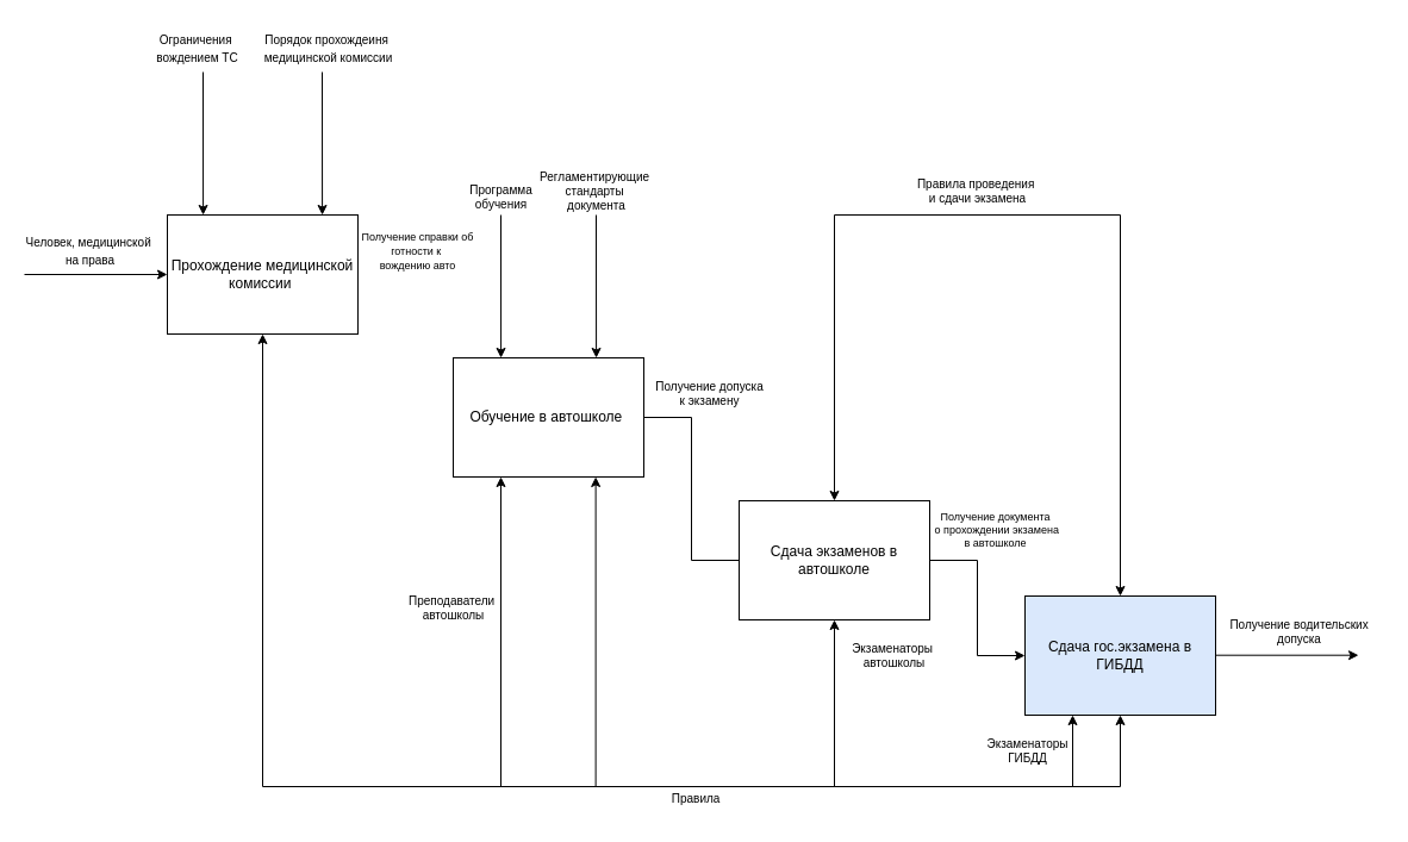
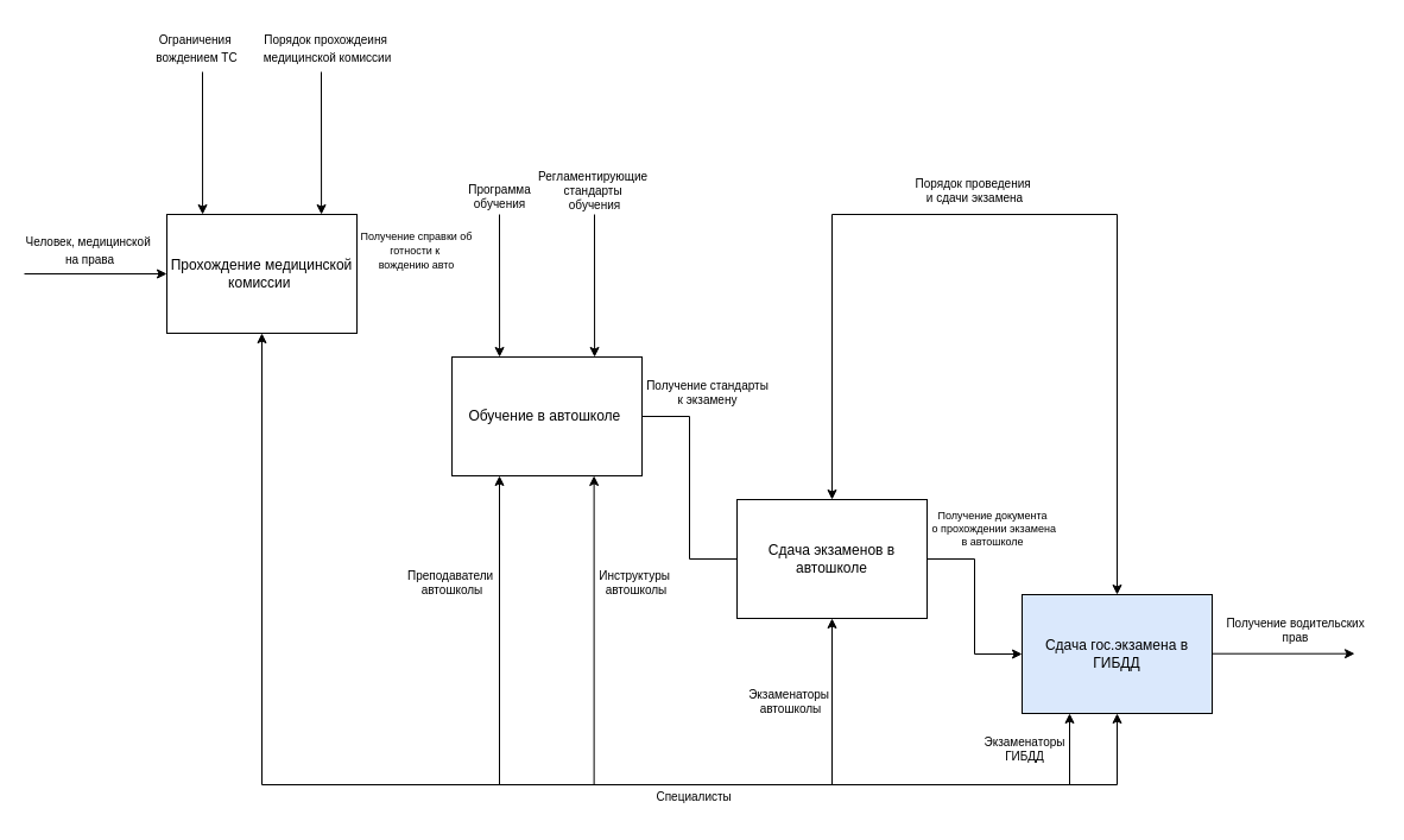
- <mxCell id="19" value="Регламентирующие&amp;nbsp;&lt;br&gt;стандарты&amp;nbsp;&lt;br&gt;документа" style="text;html=1;align=center;verticalAlign=middle;resizable=0;points=[];autosize=1;strokeColor=none;fillColor=none;fontSize=10;" parent="1" vertex="1"><mxGeometry x="440" y="135" width="120" height="50" as="geometry" /></mxCell>
+ <mxCell id="19" value="Регламентирующие&amp;nbsp;&lt;br&gt;стандарты&amp;nbsp;&lt;br&gt;обучения" style="text;html=1;align=center;verticalAlign=middle;resizable=0;points=[];autosize=1;strokeColor=none;fillColor=none;fontSize=10;" parent="1" vertex="1"><mxGeometry x="440" y="135" width="120" height="50" as="geometry" /></mxCell>
- <mxCell id="26" value="Правила проведения&amp;nbsp;&lt;br&gt;и сдачи экзамена" style="text;html=1;align=center;verticalAlign=middle;resizable=0;points=[];autosize=1;strokeColor=none;fillColor=none;fontSize=10;" parent="1" vertex="1"><mxGeometry x="760" y="140" width="120" height="40" as="geometry" /></mxCell>
+ <mxCell id="26" value="Порядок проведения&amp;nbsp;&lt;br&gt;и сдачи экзамена" style="text;html=1;align=center;verticalAlign=middle;resizable=0;points=[];autosize=1;strokeColor=none;fillColor=none;fontSize=10;" parent="1" vertex="1"><mxGeometry x="760" y="140" width="120" height="40" as="geometry" /></mxCell>
- <mxCell id="20" value="Получение допуска&lt;br&gt;к экзамену" style="text;html=1;align=center;verticalAlign=middle;resizable=0;points=[];autosize=1;strokeColor=none;fillColor=none;fontSize=10;" parent="1" vertex="1"><mxGeometry x="540" y="310" width="110" height="40" as="geometry" /></mxCell>
+ <mxCell id="20" value="Получение стандарты&lt;br&gt;к экзамену" style="text;html=1;align=center;verticalAlign=middle;resizable=0;points=[];autosize=1;strokeColor=none;fillColor=none;fontSize=10;" parent="1" vertex="1"><mxGeometry x="540" y="310" width="110" height="40" as="geometry" /></mxCell>
+ <mxCell id="32" value="Инструктуры&amp;nbsp;&lt;br&gt;автошколы" style="text;html=1;align=center;verticalAlign=middle;resizable=0;points=[];autosize=1;strokeColor=none;fillColor=none;fontSize=10;" parent="1" vertex="1"><mxGeometry x="490" y="470" width="90" height="40" as="geometry" /></mxCell>
- <mxCell id="30" value="Преподаватели&amp;nbsp;&lt;br&gt;автошколы" style="text;html=1;align=center;verticalAlign=middle;resizable=0;points=[];autosize=1;strokeColor=none;fillColor=none;fontSize=10;" parent="1" vertex="1"><mxGeometry x="330" y="490" width="100" height="40" as="geometry" /></mxCell>
+ <mxCell id="30" value="Преподаватели&amp;nbsp;&lt;br&gt;автошколы" style="text;html=1;align=center;verticalAlign=middle;resizable=0;points=[];autosize=1;strokeColor=none;fillColor=none;fontSize=10;" parent="1" vertex="1"><mxGeometry x="330" y="470" width="100" height="40" as="geometry" /></mxCell>
- <mxCell id="17" value="Получение водительских&lt;br&gt;допуска" style="text;html=1;align=center;verticalAlign=middle;resizable=0;points=[];autosize=1;strokeColor=none;fillColor=none;fontSize=10;" parent="1" vertex="1"><mxGeometry x="1020" y="510" width="140" height="40" as="geometry" /></mxCell>
+ <mxCell id="17" value="Получение водительских&lt;br&gt;прав" style="text;html=1;align=center;verticalAlign=middle;resizable=0;points=[];autosize=1;strokeColor=none;fillColor=none;fontSize=10;" parent="1" vertex="1"><mxGeometry x="1020" y="510" width="140" height="40" as="geometry" /></mxCell>
- <mxCell id="29" value="Экзаменаторы&amp;nbsp;&lt;br&gt;автошколы" style="text;html=1;align=center;verticalAlign=middle;resizable=0;points=[];autosize=1;strokeColor=none;fillColor=none;fontSize=10;" parent="1" vertex="1"><mxGeometry x="705" y="530" width="90" height="40" as="geometry" /></mxCell>
+ <mxCell id="29" value="Экзаменаторы&amp;nbsp;&lt;br&gt;автошколы" style="text;html=1;align=center;verticalAlign=middle;resizable=0;points=[];autosize=1;strokeColor=none;fillColor=none;fontSize=10;" parent="1" vertex="1"><mxGeometry x="620" y="570" width="90" height="40" as="geometry" /></mxCell>
- <mxCell id="25" value="&lt;font style=&quot;font-size: 10px;&quot;&gt;Правила&amp;nbsp;&lt;/font&gt;" style="text;html=1;align=center;verticalAlign=middle;resizable=0;points=[];autosize=1;strokeColor=none;fillColor=none;fontSize=9;" parent="1" vertex="1"><mxGeometry x="540" y="655" width="90" height="30" as="geometry" /></mxCell>
+ <mxCell id="25" value="&lt;font style=&quot;font-size: 10px;&quot;&gt;Специалисты&amp;nbsp;&lt;/font&gt;" style="text;html=1;align=center;verticalAlign=middle;resizable=0;points=[];autosize=1;strokeColor=none;fillColor=none;fontSize=9;" parent="1" vertex="1"><mxGeometry x="540" y="655" width="90" height="30" as="geometry" /></mxCell>
